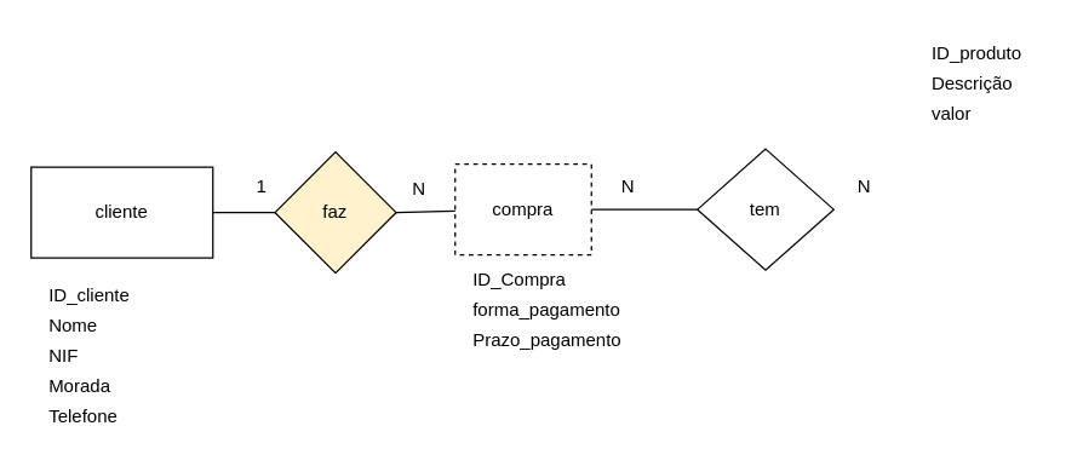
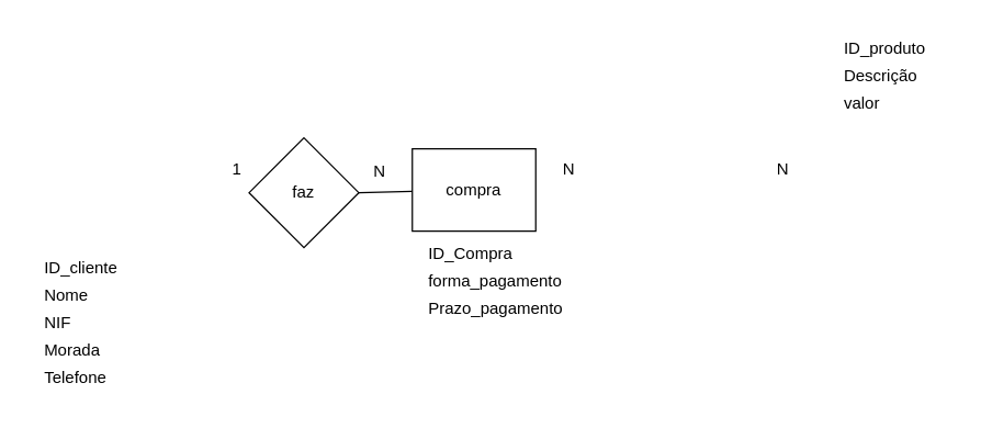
- <mxCell id="3" value="compra" style="rounded=0;whiteSpace=wrap;html=1;dashed=1;" vertex="1" parent="1"><mxGeometry x="300" y="108" width="90" height="60" as="geometry" /></mxCell>
+ <mxCell id="3" value="compra" style="rounded=0;whiteSpace=wrap;html=1;" vertex="1" parent="1"><mxGeometry x="300" y="108" width="90" height="60" as="geometry" /></mxCell>
- <mxCell id="15" value="" style="endArrow=none;html=1;rounded=0;exitX=0;exitY=0.5;exitDx=0;exitDy=0;entryX=1;entryY=0.5;entryDx=0;entryDy=0;" edge="1" parent="1" source="14" target="3"><mxGeometry width="50" height="50" relative="1" as="geometry"><mxPoint x="610" y="30" as="sourcePoint" /><mxPoint x="490" y="140" as="targetPoint" /></mxGeometry></mxCell>
- <mxCell id="14" value="tem" style="rhombus;whiteSpace=wrap;html=1;" vertex="1" parent="1"><mxGeometry x="460" y="98" width="90" height="80" as="geometry" /></mxCell>
- <mxCell id="2" value="cliente" style="rounded=0;whiteSpace=wrap;html=1;" vertex="1" parent="1"><mxGeometry x="20" y="110" width="120" height="60" as="geometry" /></mxCell>
- <mxCell id="5" value="" style="endArrow=none;html=1;rounded=0;exitX=0;exitY=0.5;exitDx=0;exitDy=0;entryX=1;entryY=0.5;entryDx=0;entryDy=0;" edge="1" parent="1" source="4" target="2"><mxGeometry width="50" height="50" relative="1" as="geometry"><mxPoint x="390" y="30" as="sourcePoint" /><mxPoint x="470" y="140" as="targetPoint" /></mxGeometry></mxCell>
- <mxCell id="4" value="faz" style="rhombus;whiteSpace=wrap;html=1;fillColor=#fff2cc;" vertex="1" parent="1"><mxGeometry x="181" y="100" width="80" height="80" as="geometry" /></mxCell>
+ <mxCell id="4" value="faz" style="rhombus;whiteSpace=wrap;html=1;" vertex="1" parent="1"><mxGeometry x="181" y="100" width="80" height="80" as="geometry" /></mxCell>
